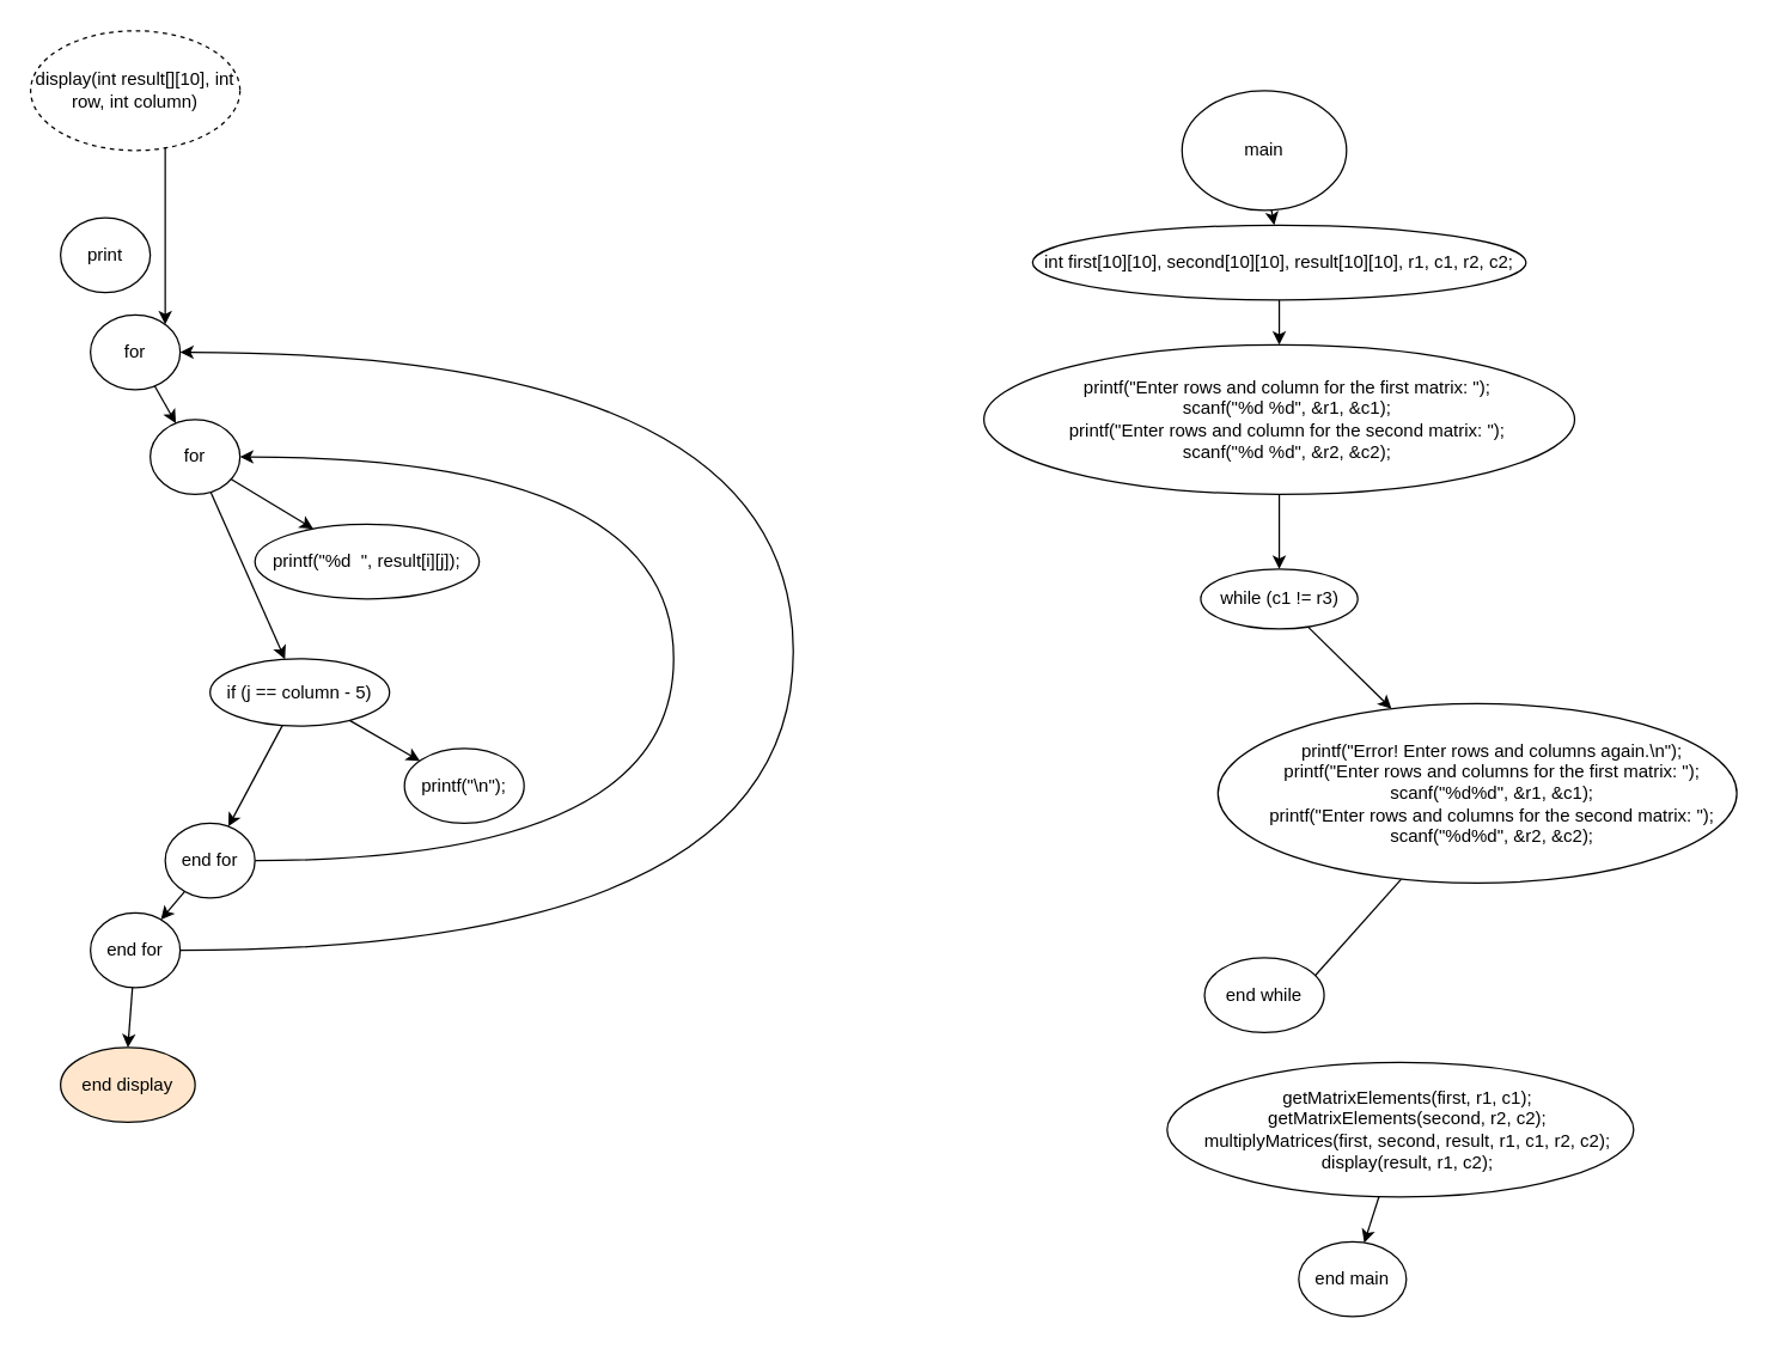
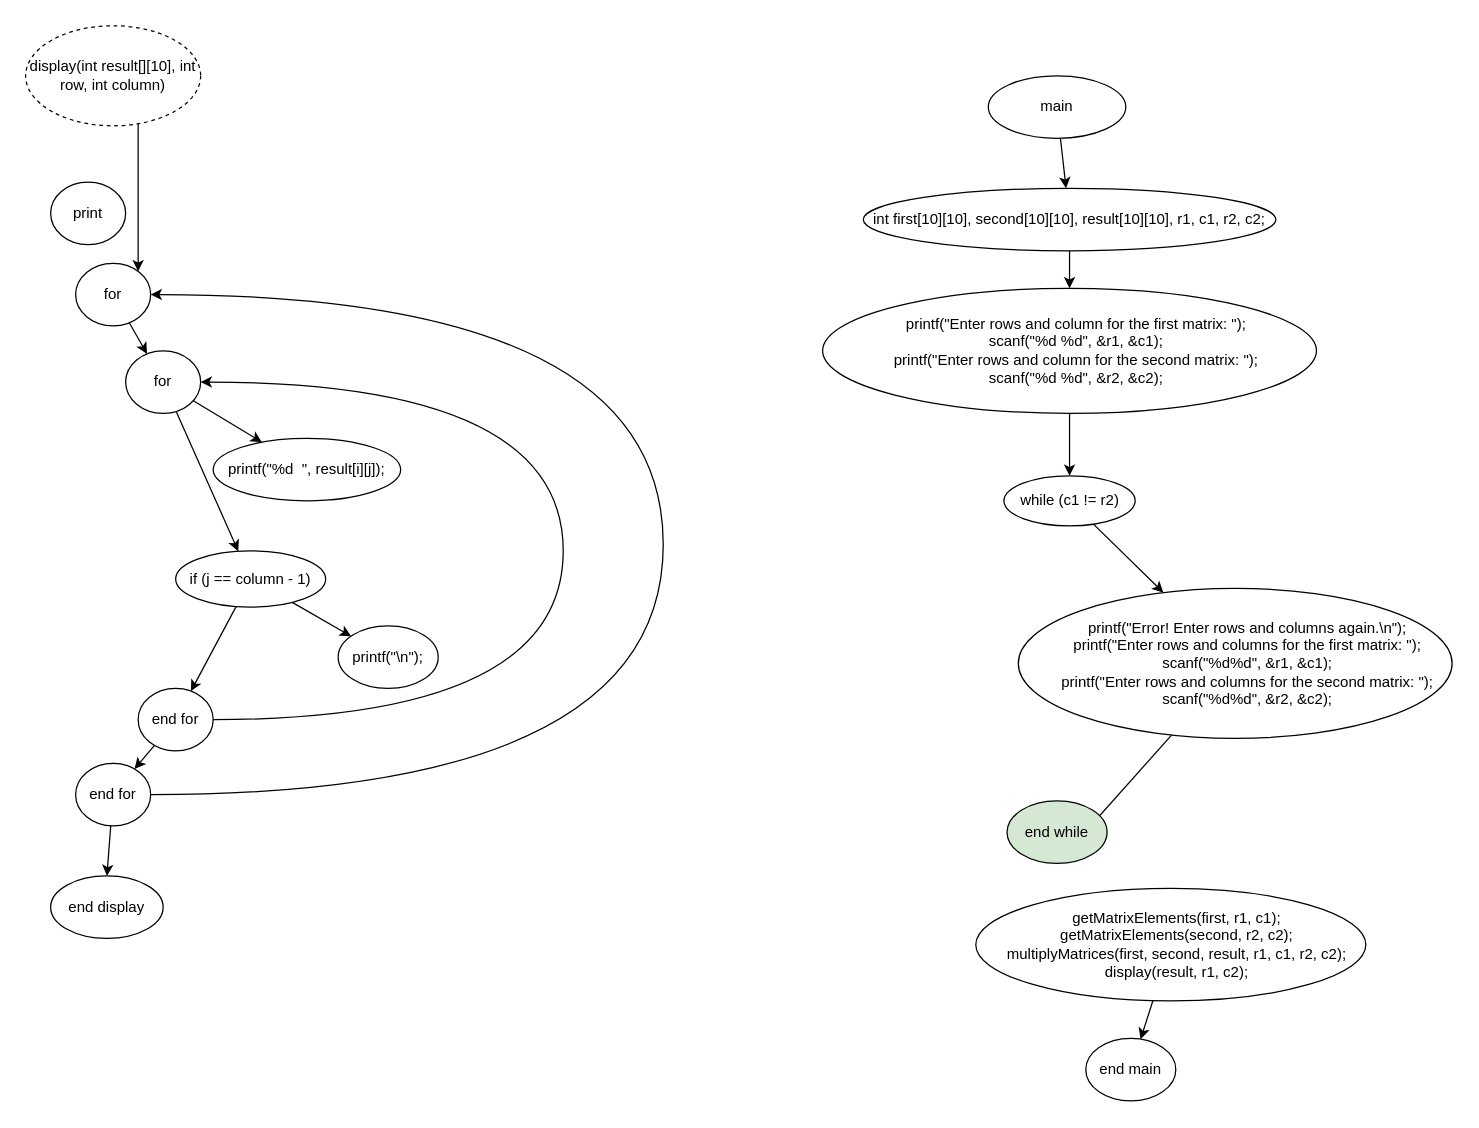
- <mxCell id="23" value="main" style="ellipse;whiteSpace=wrap;html=1;" vertex="1" parent="1"><mxGeometry x="790" y="60" width="110" height="80" as="geometry" /></mxCell>
+ <mxCell id="23" value="main" style="ellipse;whiteSpace=wrap;html=1;" vertex="1" parent="1"><mxGeometry x="790" y="60" width="110" height="50" as="geometry" /></mxCell>
- <mxCell id="29" value="while (c1 != r3)" style="ellipse;whiteSpace=wrap;html=1;" vertex="1" parent="1"><mxGeometry x="802.5" y="380" width="105" height="40" as="geometry" /></mxCell>
+ <mxCell id="29" value="while (c1 != r2)" style="ellipse;whiteSpace=wrap;html=1;" vertex="1" parent="1"><mxGeometry x="802.5" y="380" width="105" height="40" as="geometry" /></mxCell>
- <mxCell id="13" value="if (j == column - 5)" style="ellipse;whiteSpace=wrap;html=1;" vertex="1" parent="1"><mxGeometry x="140" y="440" width="120" height="45" as="geometry" /></mxCell>
+ <mxCell id="13" value="if (j == column - 1)" style="ellipse;whiteSpace=wrap;html=1;" vertex="1" parent="1"><mxGeometry x="140" y="440" width="120" height="45" as="geometry" /></mxCell>
- <mxCell id="32" value="end while" style="ellipse;whiteSpace=wrap;html=1;" vertex="1" parent="1"><mxGeometry x="805" y="640" width="80" height="50" as="geometry" /></mxCell>
+ <mxCell id="32" value="end while" style="ellipse;whiteSpace=wrap;html=1;fillColor=#d5e8d4;" vertex="1" parent="1"><mxGeometry x="805" y="640" width="80" height="50" as="geometry" /></mxCell>
- <mxCell id="21" value="end display" style="ellipse;whiteSpace=wrap;html=1;fillColor=#ffe6cc;" vertex="1" parent="1"><mxGeometry x="40" y="700" width="90" height="50" as="geometry" /></mxCell>
+ <mxCell id="21" value="end display" style="ellipse;whiteSpace=wrap;html=1;" vertex="1" parent="1"><mxGeometry x="40" y="700" width="90" height="50" as="geometry" /></mxCell>
